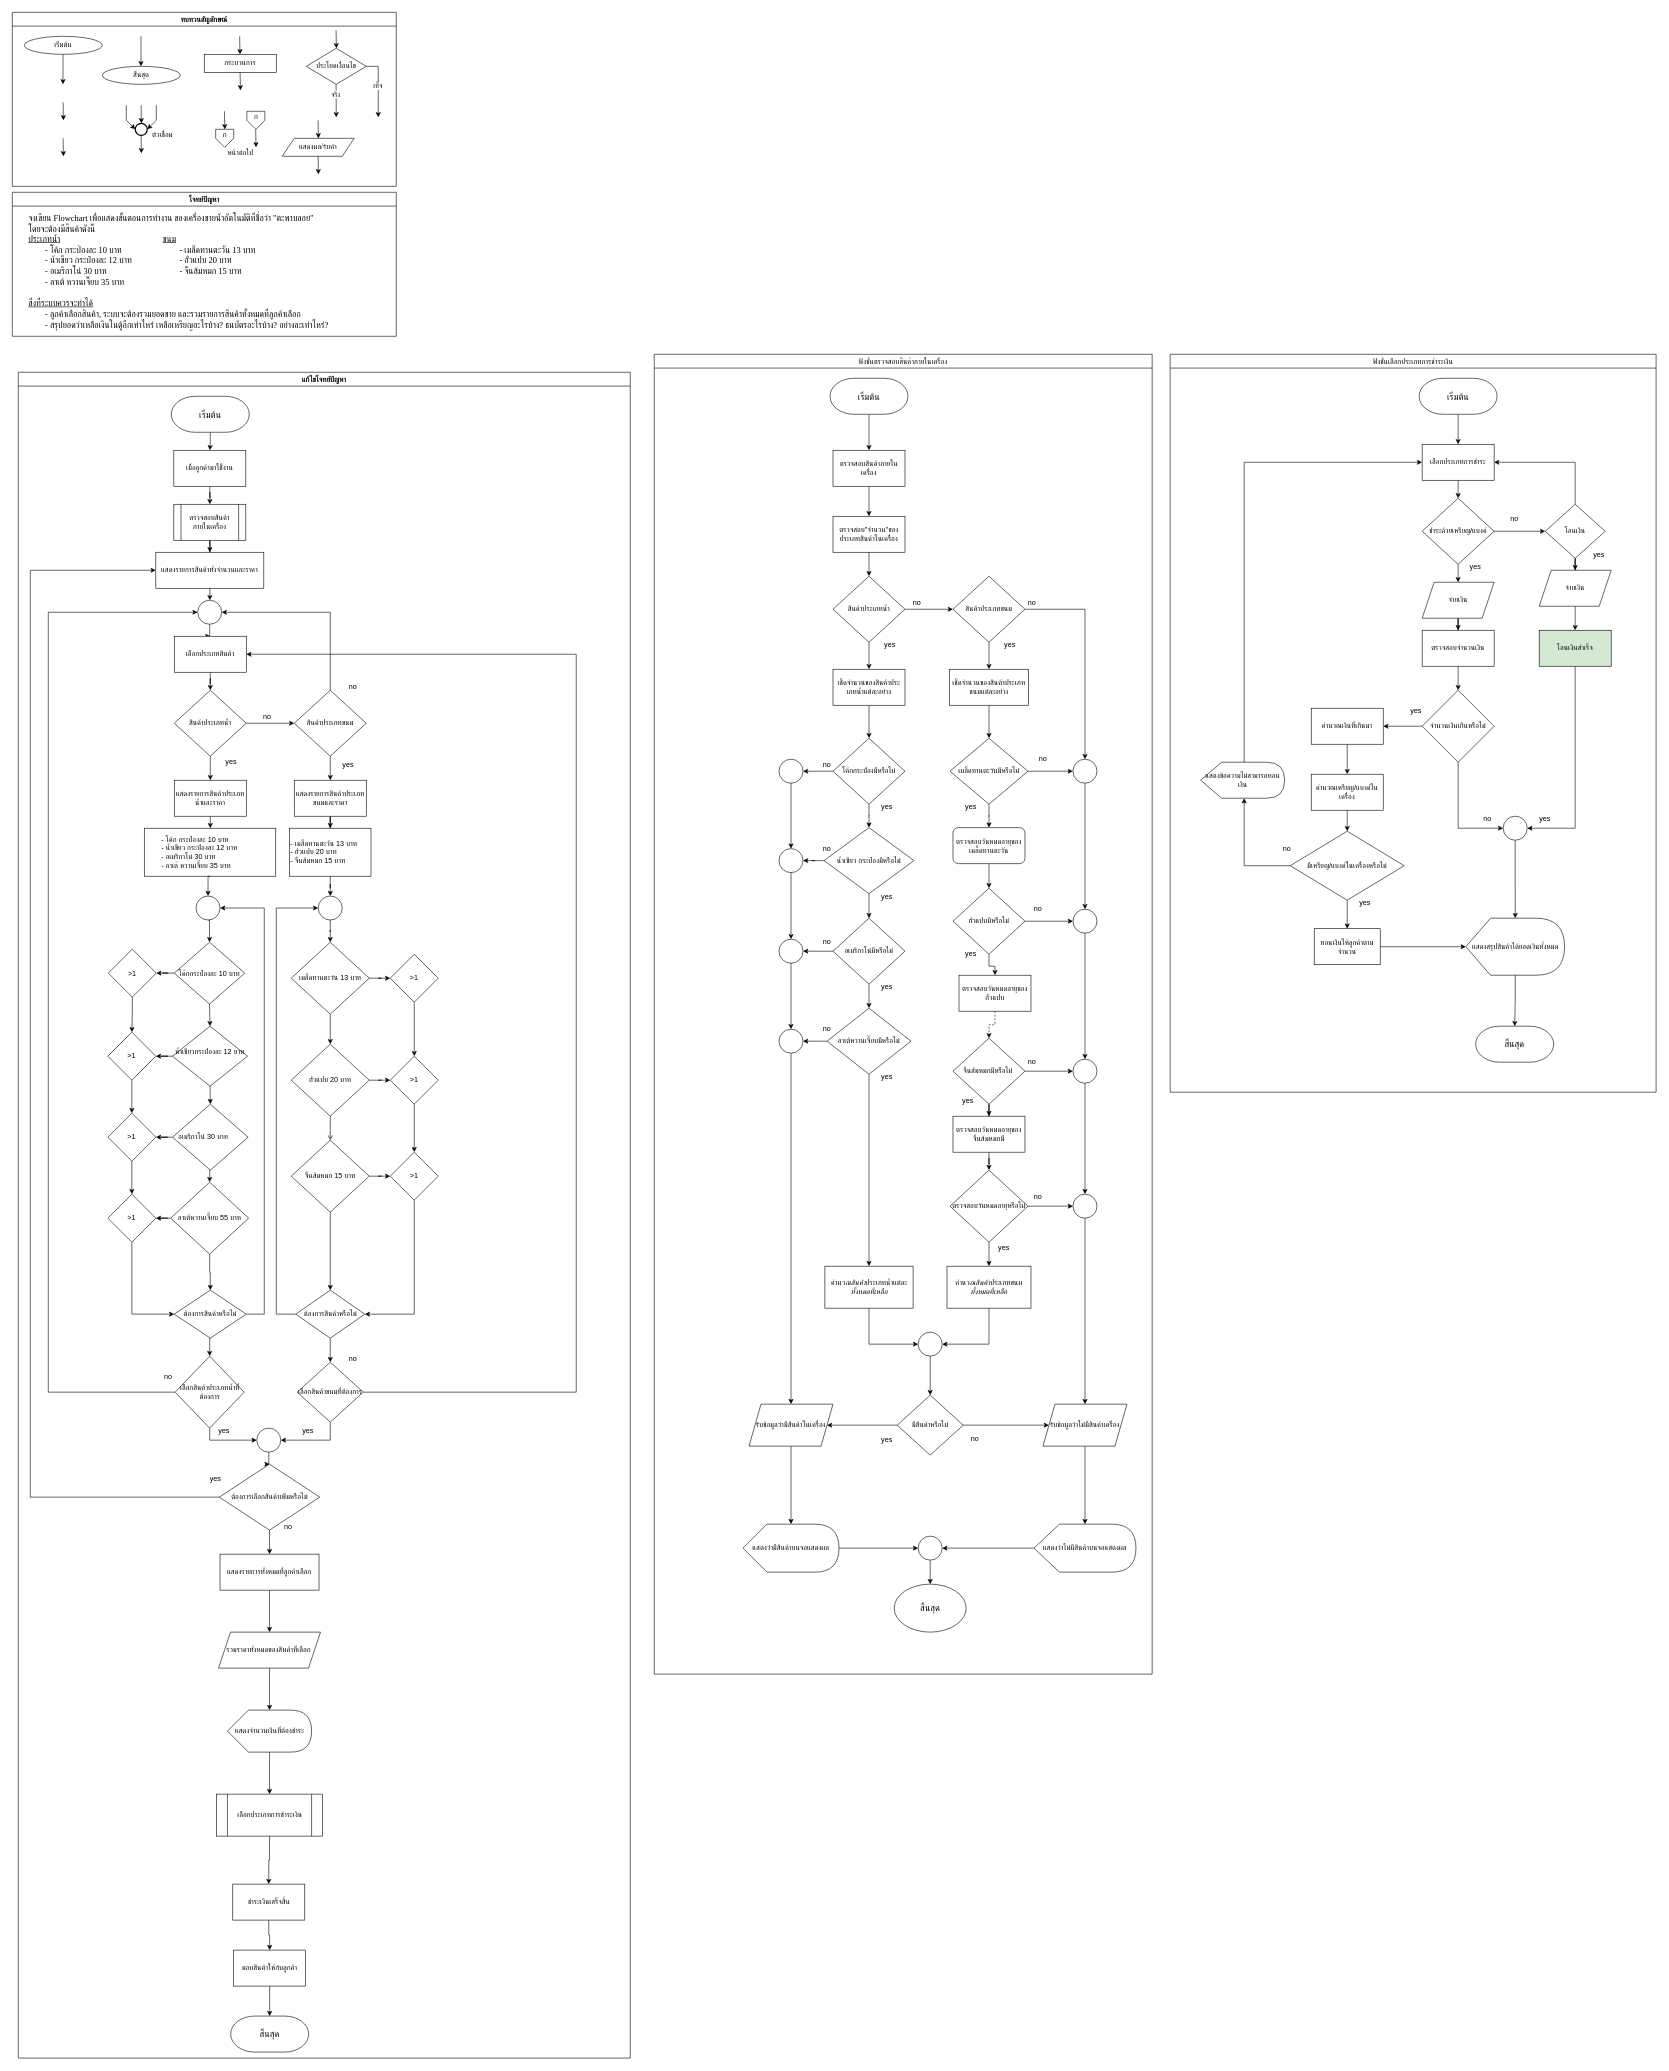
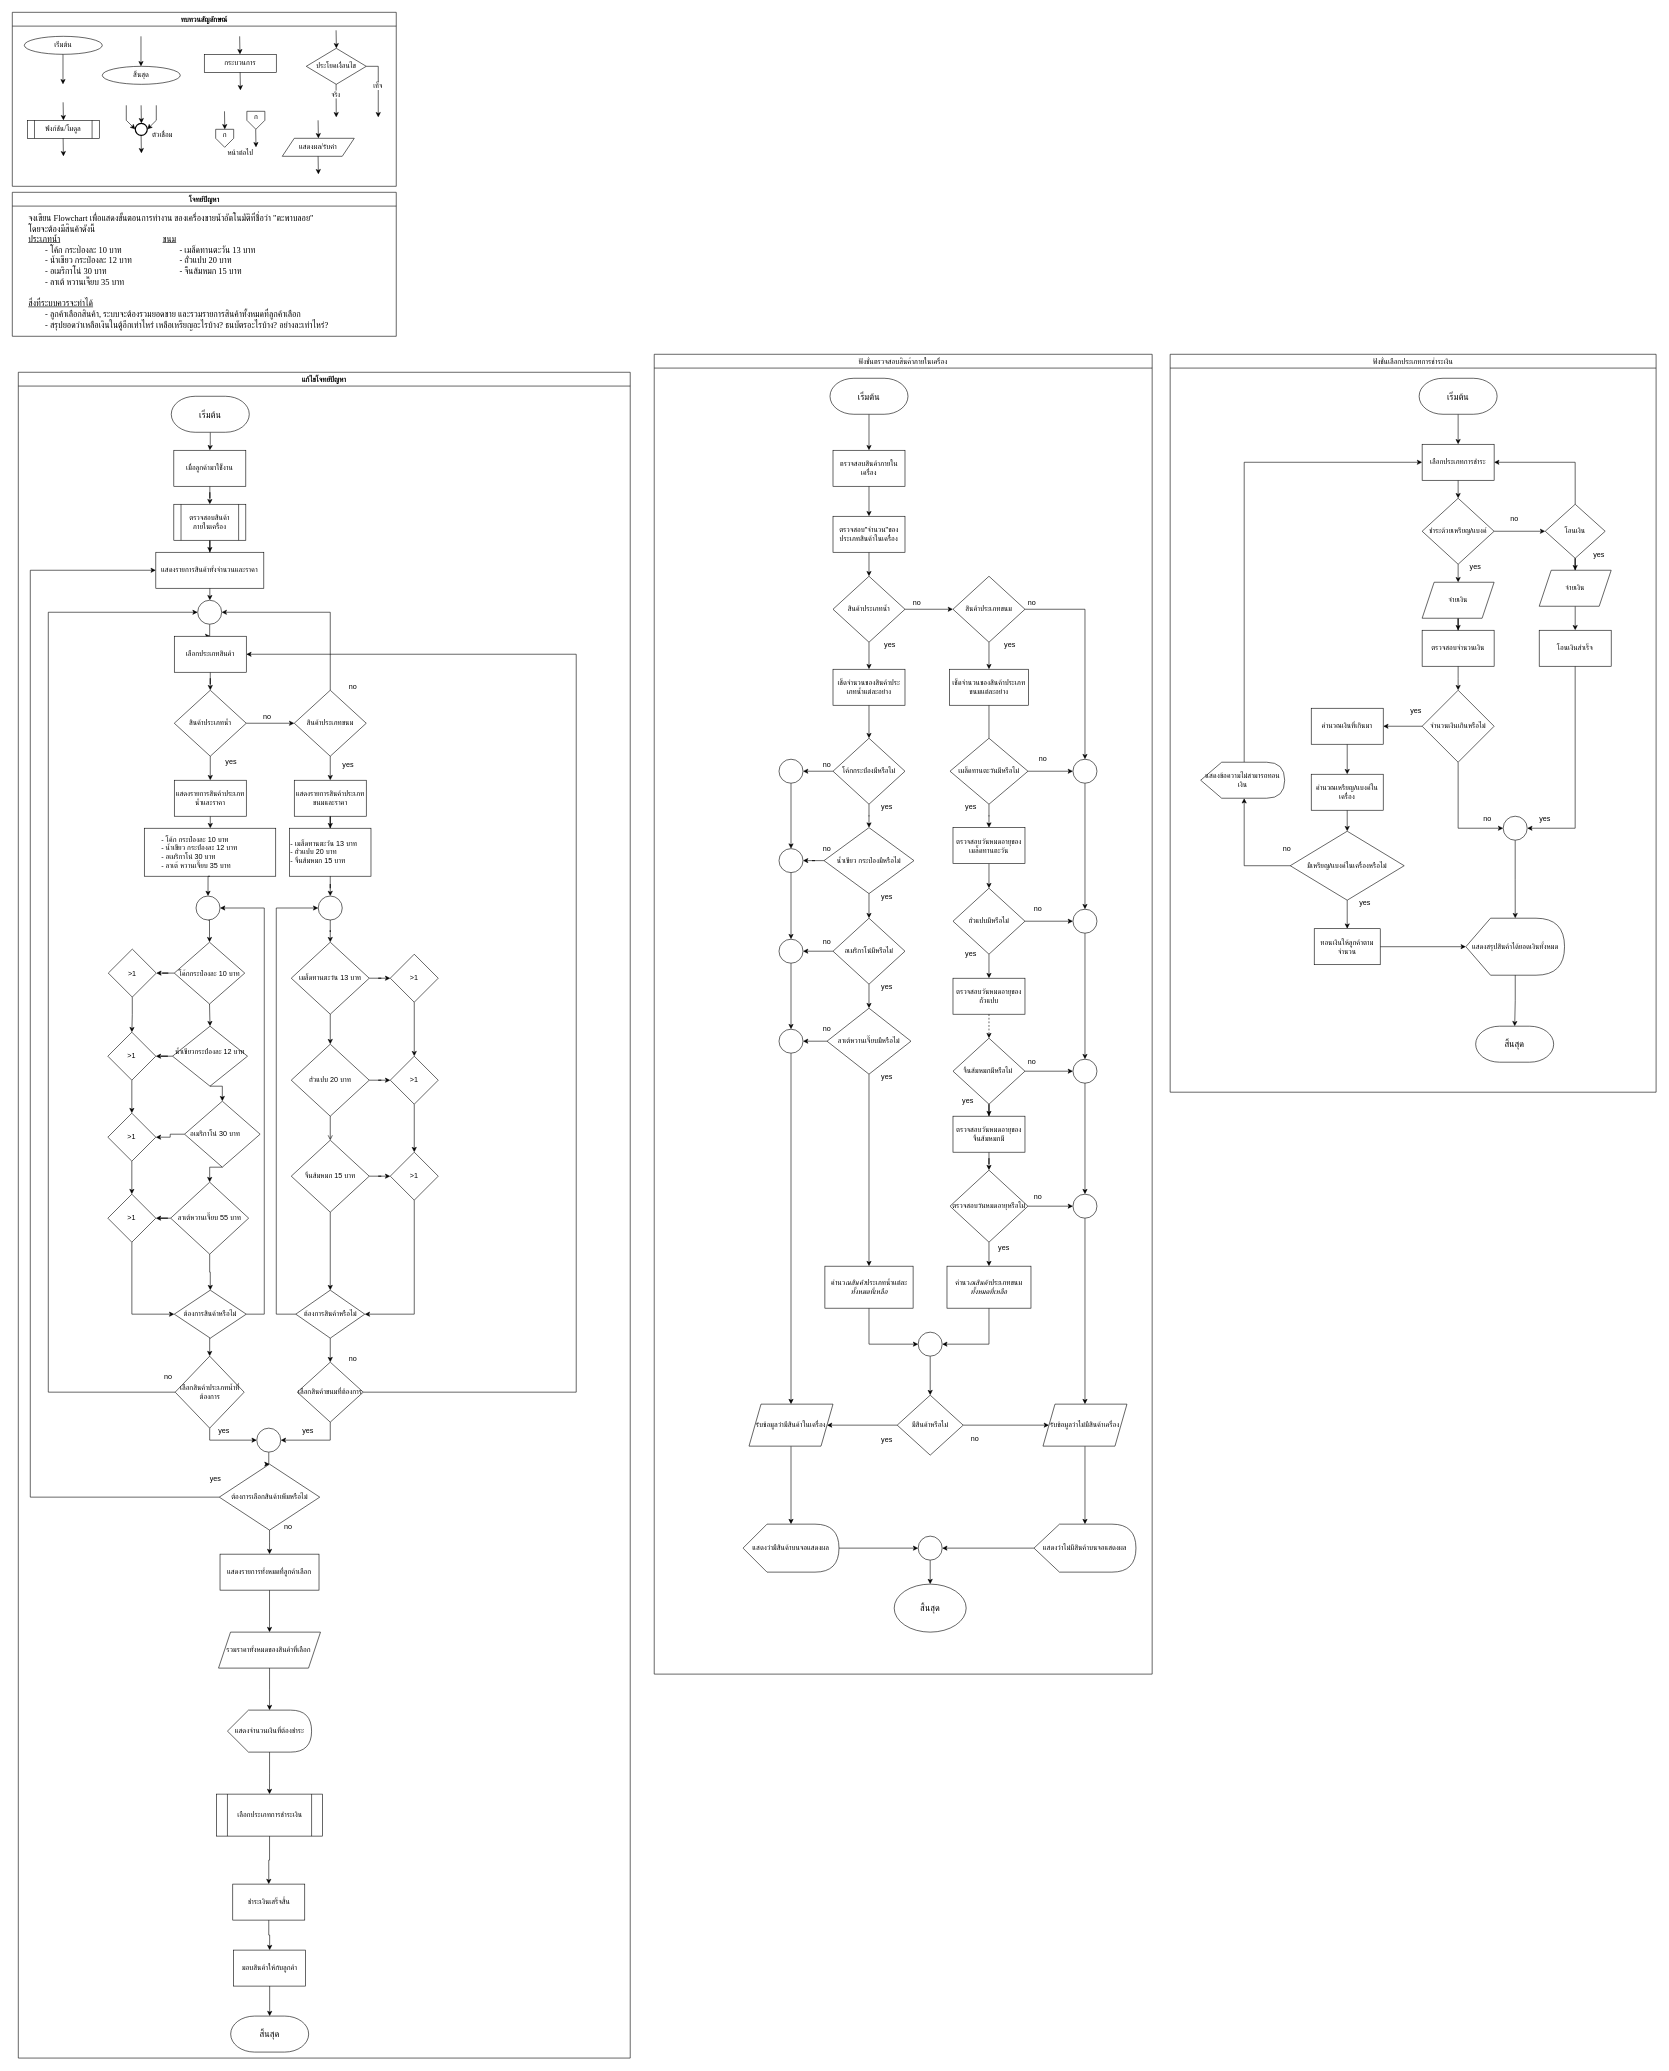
+ <mxCell id="16" value="&lt;font data-font-src=&quot;https://fonts.googleapis.com/css?family=Sarabun&quot; face=&quot;Sarabun&quot;&gt;ฟังก์ชัน/โมดูล&lt;/font&gt;" style="shape=process;whiteSpace=wrap;html=1;backgroundOutline=1;" vertex="1" parent="2"><mxGeometry x="25" y="180" width="120" height="30" as="geometry" /></mxCell>
- <mxCell id="260" value="โอนเงินสําเร็จ" style="rounded=0;whiteSpace=wrap;html=1;fillColor=#d5e8d4;" vertex="1" parent="248"><mxGeometry x="615.13" y="460" width="120" height="60" as="geometry" /></mxCell>
+ <mxCell id="260" value="โอนเงินสําเร็จ" style="rounded=0;whiteSpace=wrap;html=1;" vertex="1" parent="248"><mxGeometry x="615.13" y="460" width="120" height="60" as="geometry" /></mxCell>
- <mxCell id="158" value="" style="edgeStyle=orthogonalEdgeStyle;rounded=0;orthogonalLoop=1;jettySize=auto;html=1;" edge="1" parent="143" source="159" target="168"><mxGeometry relative="1" as="geometry" /></mxCell>
+ <mxCell id="158" value="" style="edgeStyle=orthogonalEdgeStyle;rounded=0;orthogonalLoop=1;jettySize=auto;html=1;endArrow=none;" edge="1" parent="143" source="159" target="168"><mxGeometry relative="1" as="geometry" /></mxCell>
- <mxCell id="192" value="ตรวจสอบวันหมดอายุของเมล็ดทานตะวัน" style="whiteSpace=wrap;html=1;rounded=1;" vertex="1" parent="143"><mxGeometry x="498" y="789" width="120" height="60" as="geometry" /></mxCell>
+ <mxCell id="192" value="ตรวจสอบวันหมดอายุของเมล็ดทานตะวัน" style="rounded=0;whiteSpace=wrap;html=1;" vertex="1" parent="143"><mxGeometry x="498" y="789" width="120" height="60" as="geometry" /></mxCell>
- <mxCell id="194" value="ตรวจสอบวันหมดอายุของถั่วแปบ" style="rounded=0;whiteSpace=wrap;html=1;" vertex="1" parent="143"><mxGeometry x="508" y="1035" width="120" height="60" as="geometry" /></mxCell>
+ <mxCell id="194" value="ตรวจสอบวันหมดอายุของถั่วแปบ" style="rounded=0;whiteSpace=wrap;html=1;" vertex="1" parent="143"><mxGeometry x="498" y="1040" width="120" height="60" as="geometry" /></mxCell>
- <mxCell id="104" value="&lt;div style=&quot;text-align: left;&quot;&gt;&lt;div&gt;&lt;span style=&quot;background-color: transparent; color: light-dark(rgb(0, 0, 0), rgb(255, 255, 255));&quot;&gt;อเมริกาโน่ 30 บาท&lt;/span&gt;&lt;span style=&quot;background-color: transparent; color: light-dark(rgb(0, 0, 0), rgb(255, 255, 255)); white-space: pre;&quot;&gt;&#09;&lt;/span&gt;&lt;/div&gt;&lt;/div&gt;" style="rhombus;whiteSpace=wrap;html=1;" vertex="1" parent="35"><mxGeometry x="257.08" y="1220" width="126" height="110" as="geometry" /></mxCell>
+ <mxCell id="104" value="&lt;div style=&quot;text-align: left;&quot;&gt;&lt;div&gt;&lt;span style=&quot;background-color: transparent; color: light-dark(rgb(0, 0, 0), rgb(255, 255, 255));&quot;&gt;อเมริกาโน่ 30 บาท&lt;/span&gt;&lt;span style=&quot;background-color: transparent; color: light-dark(rgb(0, 0, 0), rgb(255, 255, 255)); white-space: pre;&quot;&gt;&#09;&lt;/span&gt;&lt;/div&gt;&lt;/div&gt;" style="rhombus;whiteSpace=wrap;html=1;" vertex="1" parent="35"><mxGeometry x="277.08" y="1215" width="126" height="110" as="geometry" /></mxCell>
